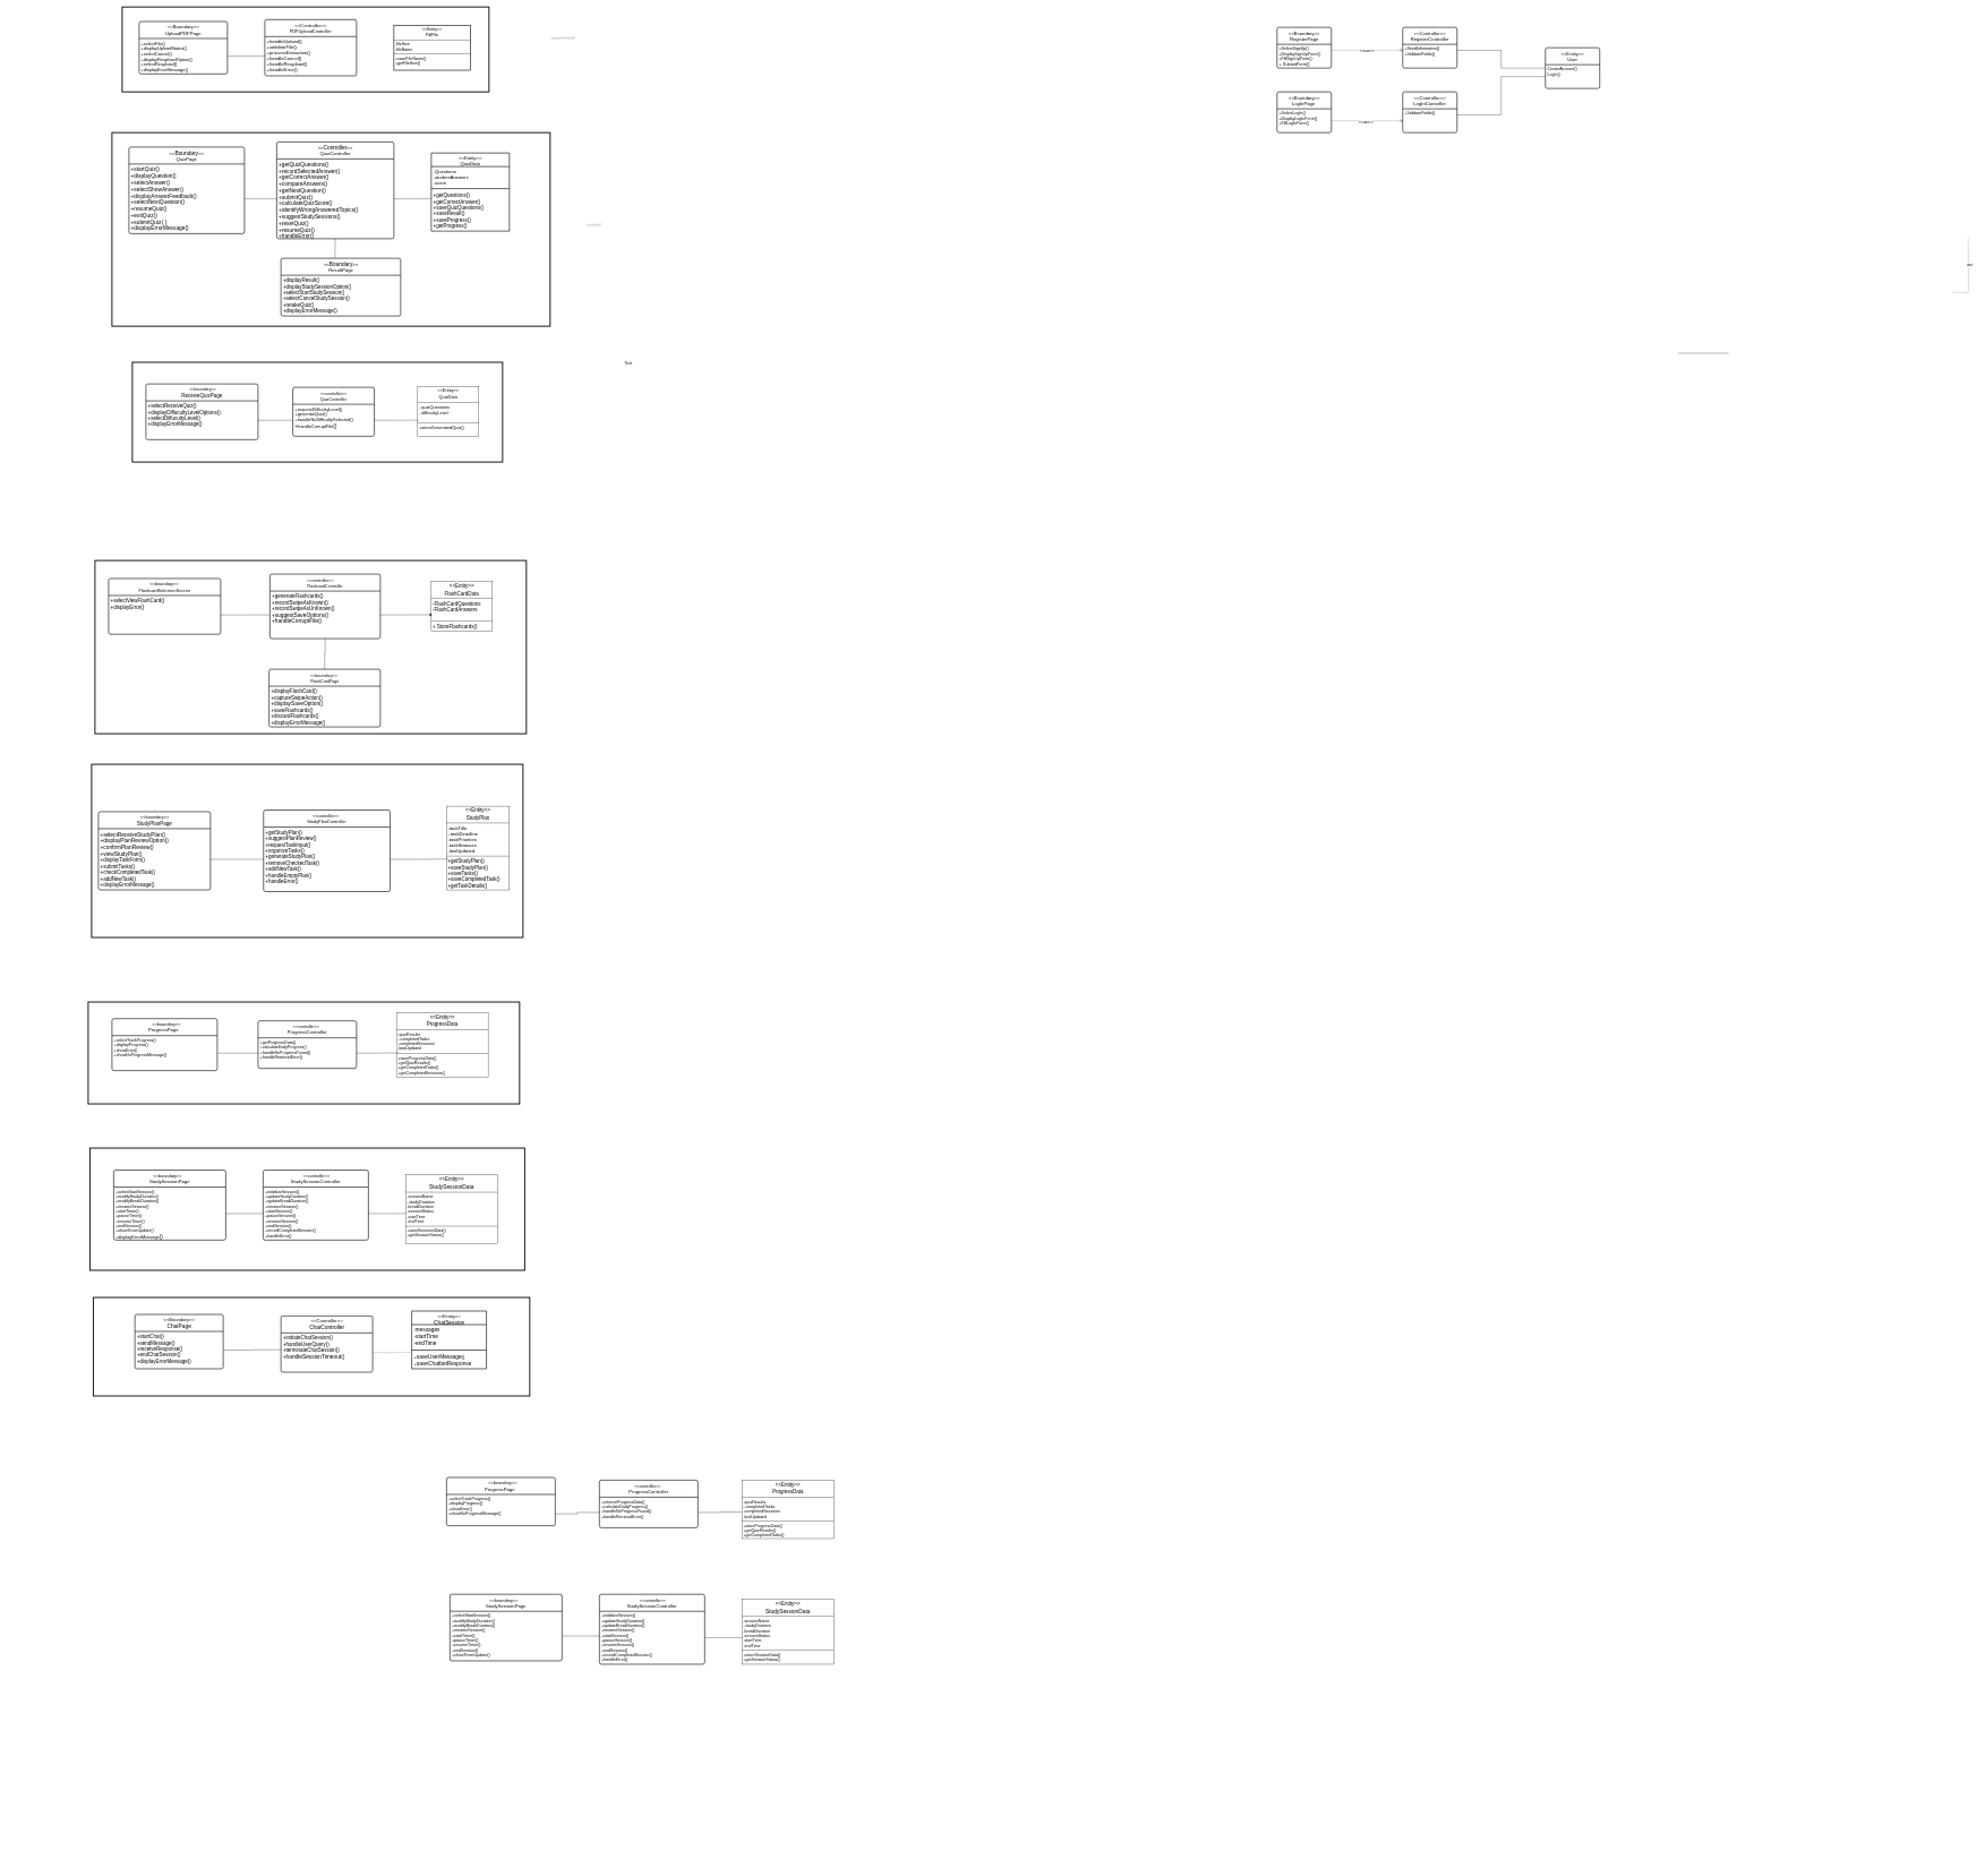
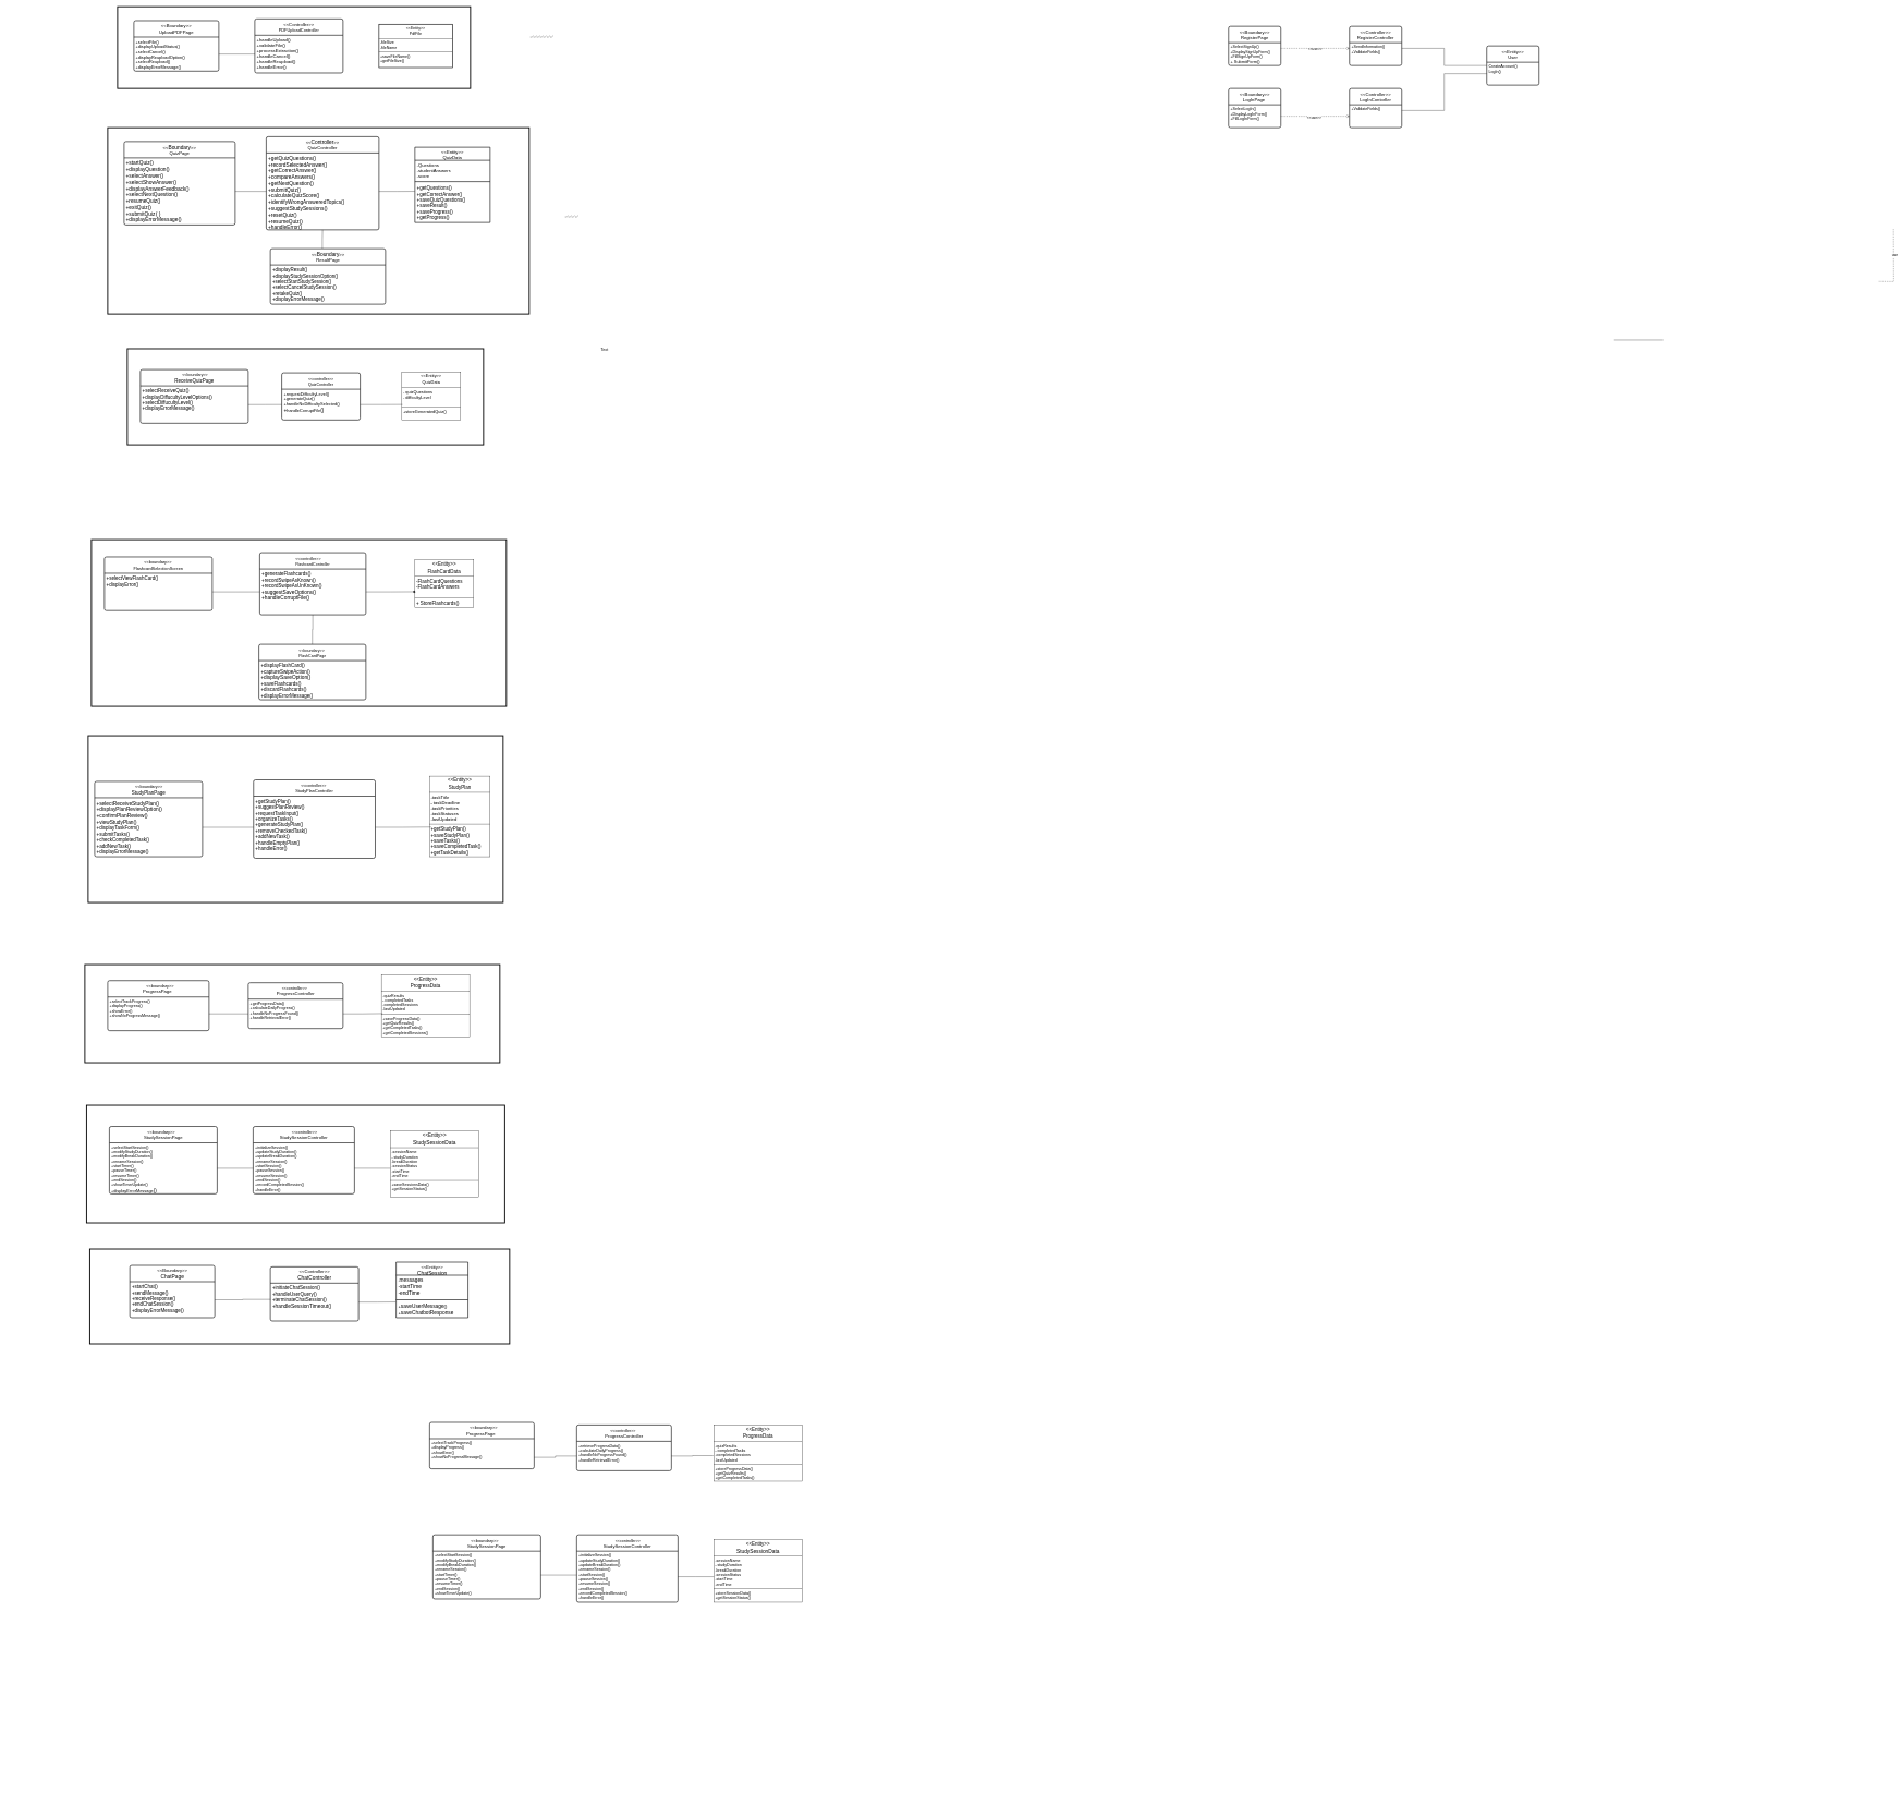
- <mxCell id="145" style="edgeStyle=orthogonalEdgeStyle;rounded=0;orthogonalLoop=1;jettySize=auto;html=1;exitX=1;exitY=0.5;exitDx=0;exitDy=0;endArrow=none;startFill=0;entryX=-0.005;entryY=0.037;entryDx=0;entryDy=0;entryPerimeter=0;dashed=1;" parent="1" source="144" target="142" edge="1"><mxGeometry relative="1" as="geometry"><mxPoint x="972.5" y="3980" as="targetPoint" /></mxGeometry></mxCell>
+ <mxCell id="145" style="edgeStyle=orthogonalEdgeStyle;rounded=0;orthogonalLoop=1;jettySize=auto;html=1;exitX=1;exitY=0.5;exitDx=0;exitDy=0;endArrow=none;startFill=0;entryX=-0.005;entryY=0.037;entryDx=0;entryDy=0;entryPerimeter=0;" parent="1" source="144" target="142" edge="1"><mxGeometry relative="1" as="geometry"><mxPoint x="972.5" y="3980" as="targetPoint" /></mxGeometry></mxCell>
